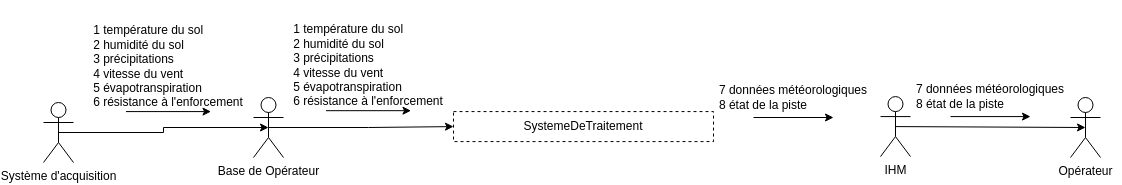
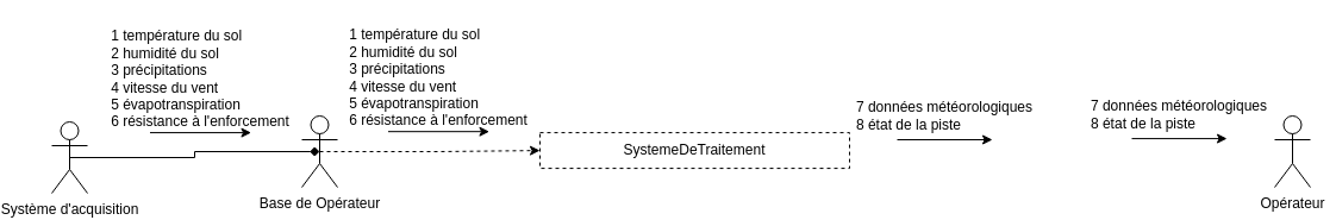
- <mxCell id="3" value="IHM" style="shape=umlActor;verticalLabelPosition=bottom;verticalAlign=top;html=1;outlineConnect=0;" parent="1" vertex="1"><mxGeometry x="857" y="96.09" width="30" height="60" as="geometry" /></mxCell>
- <mxCell id="15" value="" style="endArrow=classic;html=1;rounded=0;entryX=0.5;entryY=0.5;entryDx=0;entryDy=0;entryPerimeter=0;exitX=0.5;exitY=0.5;exitDx=0;exitDy=0;exitPerimeter=0;" edge="1" parent="1" target="14" source="3"><mxGeometry width="50" height="50" relative="1" as="geometry"><mxPoint x="887" y="127" as="sourcePoint" /><mxPoint x="887" y="267.91" as="targetPoint" /></mxGeometry></mxCell>
- <mxCell id="11" style="edgeStyle=orthogonalEdgeStyle;rounded=0;orthogonalLoop=1;jettySize=auto;html=1;exitX=0.5;exitY=0.5;exitDx=0;exitDy=0;exitPerimeter=0;entryX=0.5;entryY=0.5;entryDx=0;entryDy=0;entryPerimeter=0;" edge="1" parent="1" source="2" target="10"><mxGeometry relative="1" as="geometry" /></mxCell>
+ <mxCell id="11" style="edgeStyle=orthogonalEdgeStyle;rounded=0;orthogonalLoop=1;jettySize=auto;html=1;exitX=0.5;exitY=0.5;exitDx=0;exitDy=0;exitPerimeter=0;entryX=0.5;entryY=0.5;entryDx=0;entryDy=0;entryPerimeter=0;endArrow=diamond;" edge="1" parent="1" source="2" target="10"><mxGeometry relative="1" as="geometry" /></mxCell>
- <mxCell id="9" style="edgeStyle=orthogonalEdgeStyle;rounded=0;orthogonalLoop=1;jettySize=auto;html=1;exitX=0.5;exitY=0.5;exitDx=0;exitDy=0;exitPerimeter=0;entryX=0;entryY=0.5;entryDx=0;entryDy=0;" edge="1" parent="1" source="10" target="8"><mxGeometry relative="1" as="geometry" /></mxCell>
+ <mxCell id="9" style="edgeStyle=orthogonalEdgeStyle;rounded=0;orthogonalLoop=1;jettySize=auto;html=1;exitX=0.5;exitY=0.5;exitDx=0;exitDy=0;exitPerimeter=0;entryX=0;entryY=0.5;entryDx=0;entryDy=0;dashed=1;" edge="1" parent="1" source="10" target="8"><mxGeometry relative="1" as="geometry" /></mxCell>
